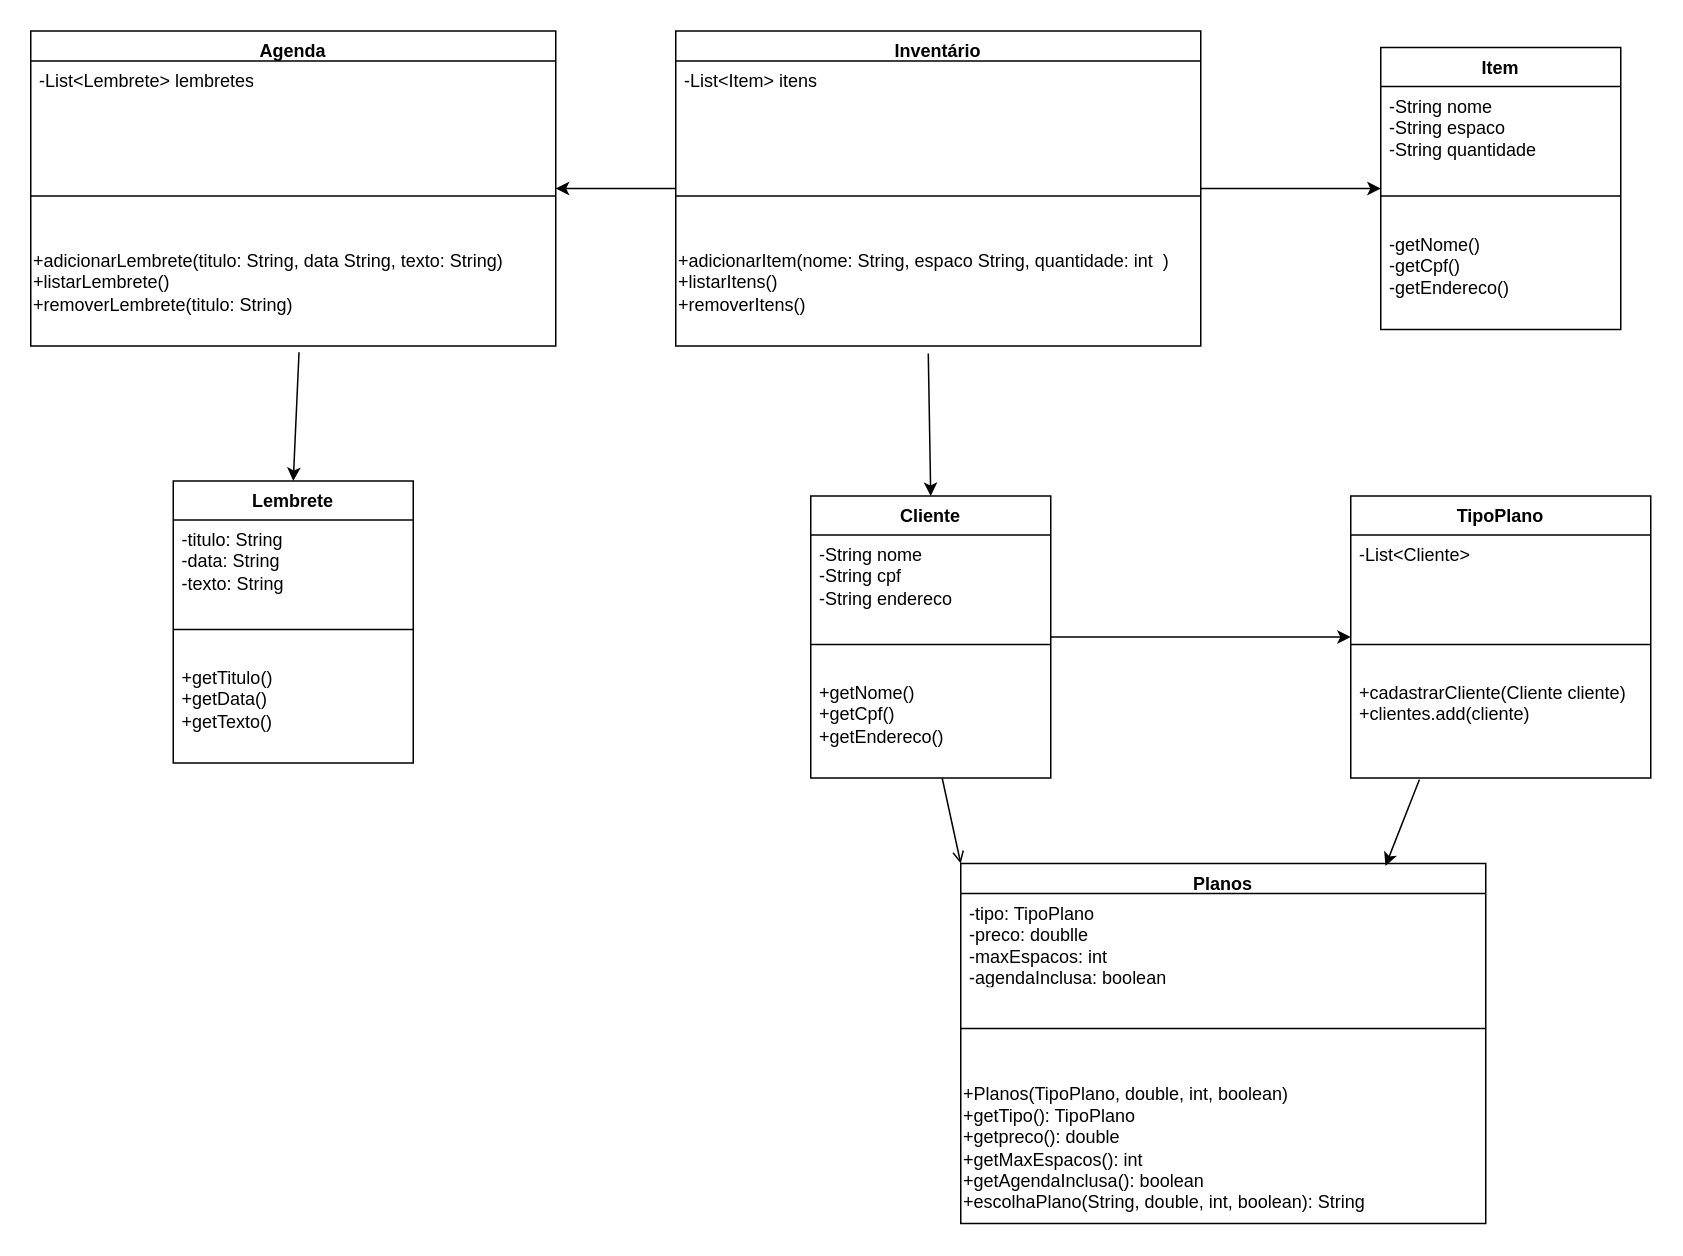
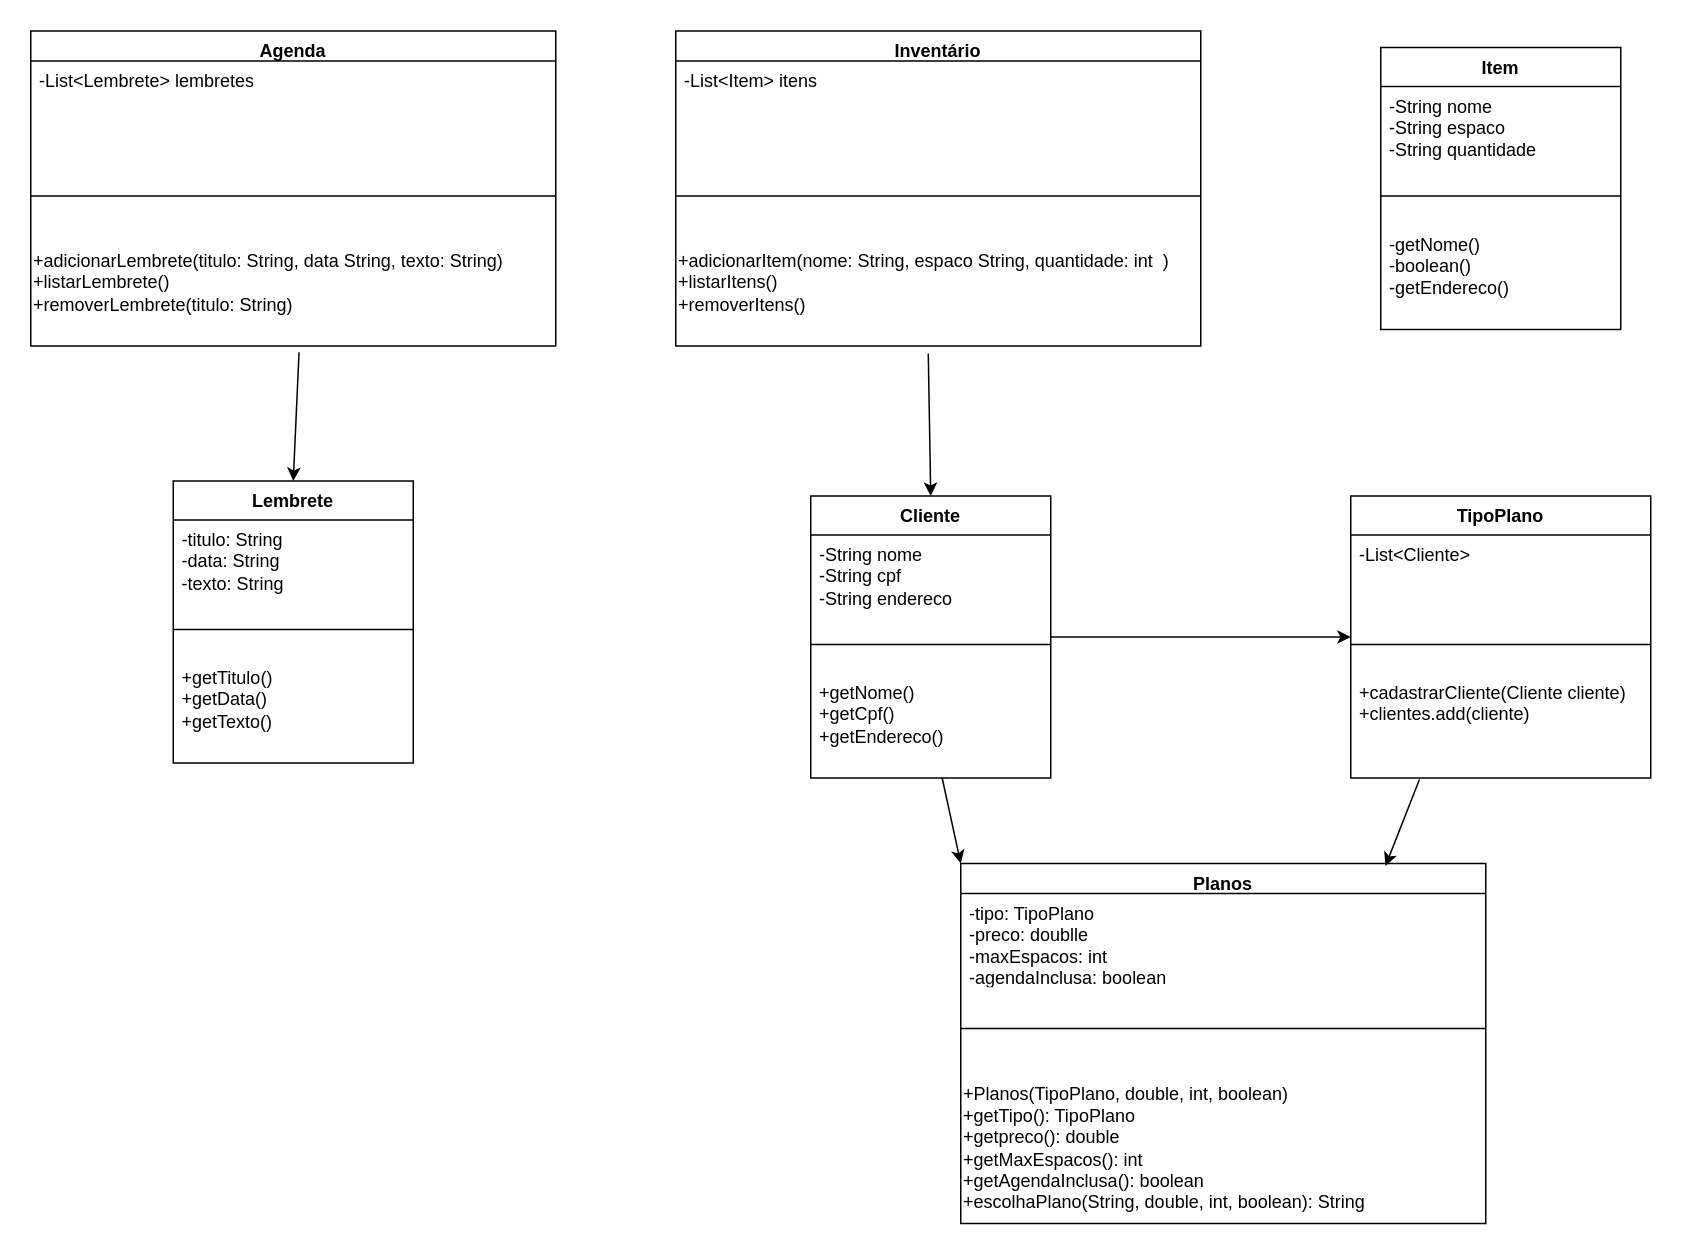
- <mxCell id="25" value="" style="endArrow=classic;html=1;rounded=0;entryX=1;entryY=0.5;entryDx=0;entryDy=0;exitX=0;exitY=0.5;exitDx=0;exitDy=0;" parent="1" source="2" target="21" edge="1"><mxGeometry width="50" height="50" relative="1" as="geometry"><mxPoint x="428" y="140" as="sourcePoint" /><mxPoint x="400" y="245" as="targetPoint" /></mxGeometry></mxCell>
- <mxCell id="10" value="" style="endArrow=classic;html=1;rounded=0;entryX=0;entryY=0.5;entryDx=0;entryDy=0;exitX=1;exitY=0.5;exitDx=0;exitDy=0;" parent="1" source="2" target="6" edge="1"><mxGeometry width="50" height="50" relative="1" as="geometry"><mxPoint x="1090" y="190" as="sourcePoint" /><mxPoint x="1140" y="140" as="targetPoint" /></mxGeometry></mxCell>
- <mxCell id="9" value="&lt;div&gt;-getNome()&lt;/div&gt;&lt;div&gt;-getCpf()&lt;/div&gt;&lt;div&gt;-getEndereco()&lt;/div&gt;" style="text;strokeColor=none;fillColor=none;align=left;verticalAlign=top;spacingLeft=4;spacingRight=4;overflow=hidden;rotatable=0;points=[[0,0.5],[1,0.5]];portConstraint=eastwest;whiteSpace=wrap;html=1;" parent="6" vertex="1"><mxGeometry y="118" width="160" height="70" as="geometry" /></mxCell>
+ <mxCell id="9" value="&lt;div&gt;-getNome()&lt;/div&gt;&lt;div&gt;-boolean()&lt;/div&gt;&lt;div&gt;-getEndereco()&lt;/div&gt;" style="text;strokeColor=none;fillColor=none;align=left;verticalAlign=top;spacingLeft=4;spacingRight=4;overflow=hidden;rotatable=0;points=[[0,0.5],[1,0.5]];portConstraint=eastwest;whiteSpace=wrap;html=1;" parent="6" vertex="1"><mxGeometry y="118" width="160" height="70" as="geometry" /></mxCell>
- <mxCell id="35" value="" style="endArrow=open;html=1;rounded=0;entryX=0;entryY=0;entryDx=0;entryDy=0;" parent="1" source="14" target="31" edge="1"><mxGeometry width="50" height="50" relative="1" as="geometry"><mxPoint x="621" y="530" as="sourcePoint" /><mxPoint x="621" y="622" as="targetPoint" /></mxGeometry></mxCell>
+ <mxCell id="35" value="" style="endArrow=classic;html=1;rounded=0;entryX=0;entryY=0;entryDx=0;entryDy=0;" parent="1" source="14" target="31" edge="1"><mxGeometry width="50" height="50" relative="1" as="geometry"><mxPoint x="621" y="530" as="sourcePoint" /><mxPoint x="621" y="622" as="targetPoint" /></mxGeometry></mxCell>
